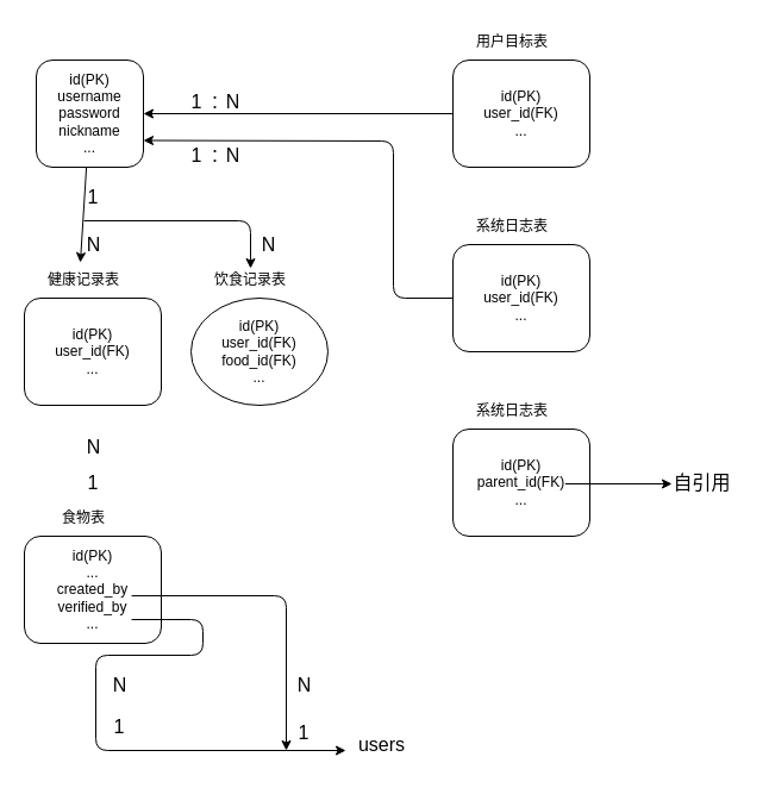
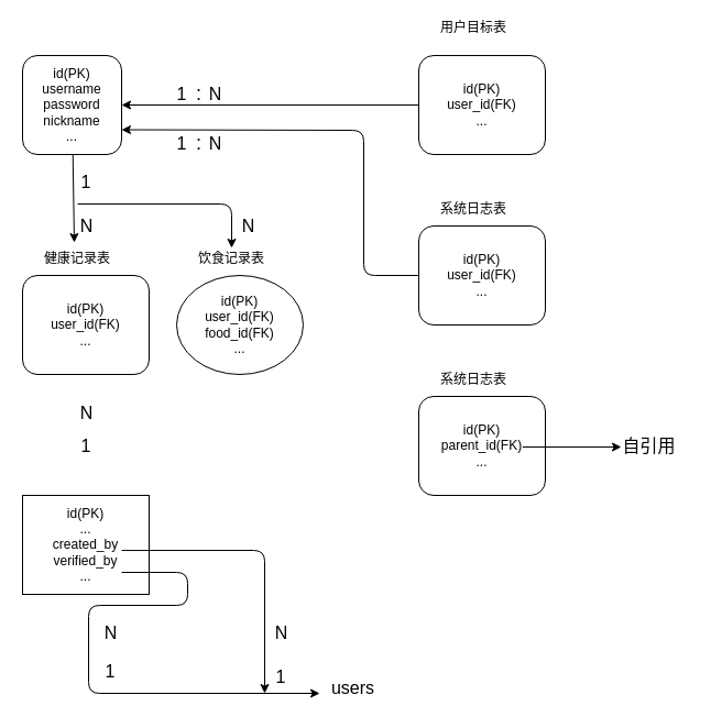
- <mxCell id="25" value="用户目标表" style="text;html=1;align=center;verticalAlign=middle;whiteSpace=wrap;rounded=0;" vertex="1" parent="1"><mxGeometry x="395" y="20" width="70" height="30" as="geometry" /></mxCell>
+ <mxCell id="25" value="用户目标表" style="text;html=1;align=center;verticalAlign=middle;whiteSpace=wrap;rounded=0;" vertex="1" parent="1"><mxGeometry x="395" y="10" width="70" height="30" as="geometry" /></mxCell>
- <mxCell id="2" value="id(PK)&lt;br&gt;username&lt;br&gt;password&lt;br&gt;nickname&lt;br&gt;..." style="rounded=1;whiteSpace=wrap;html=1;" vertex="1" parent="1"><mxGeometry x="30" y="50" width="90" height="90" as="geometry" /></mxCell>
+ <mxCell id="2" value="id(PK)&lt;br&gt;username&lt;br&gt;password&lt;br&gt;nickname&lt;br&gt;..." style="rounded=1;whiteSpace=wrap;html=1;" vertex="1" parent="1"><mxGeometry x="20" y="50" width="90" height="90" as="geometry" /></mxCell>
- <mxCell id="13" value="食物表" style="text;html=1;align=center;verticalAlign=middle;whiteSpace=wrap;rounded=0;" vertex="1" parent="1"><mxGeometry x="35" y="420" width="70" height="30" as="geometry" /></mxCell>
- <mxCell id="12" value="&lt;span style=&quot;color: rgb(0, 0, 0);&quot;&gt;id(PK)&lt;/span&gt;&lt;br style=&quot;color: rgb(63, 63, 63); scrollbar-color: rgb(226, 226, 226) rgb(251, 251, 251);&quot;&gt;...&lt;br&gt;created_by&lt;br&gt;verified_by&lt;br&gt;..." style="rounded=1;whiteSpace=wrap;html=1;" vertex="1" parent="1"><mxGeometry x="20" y="450" width="115" height="90" as="geometry" /></mxCell>
+ <mxCell id="12" value="&lt;span style=&quot;color: rgb(0, 0, 0);&quot;&gt;id(PK)&lt;/span&gt;&lt;br style=&quot;color: rgb(63, 63, 63); scrollbar-color: rgb(226, 226, 226) rgb(251, 251, 251);&quot;&gt;...&lt;br&gt;created_by&lt;br&gt;verified_by&lt;br&gt;..." style="whiteSpace=wrap;html=1;rounded=0;" vertex="1" parent="1"><mxGeometry x="20" y="450" width="115" height="90" as="geometry" /></mxCell>
